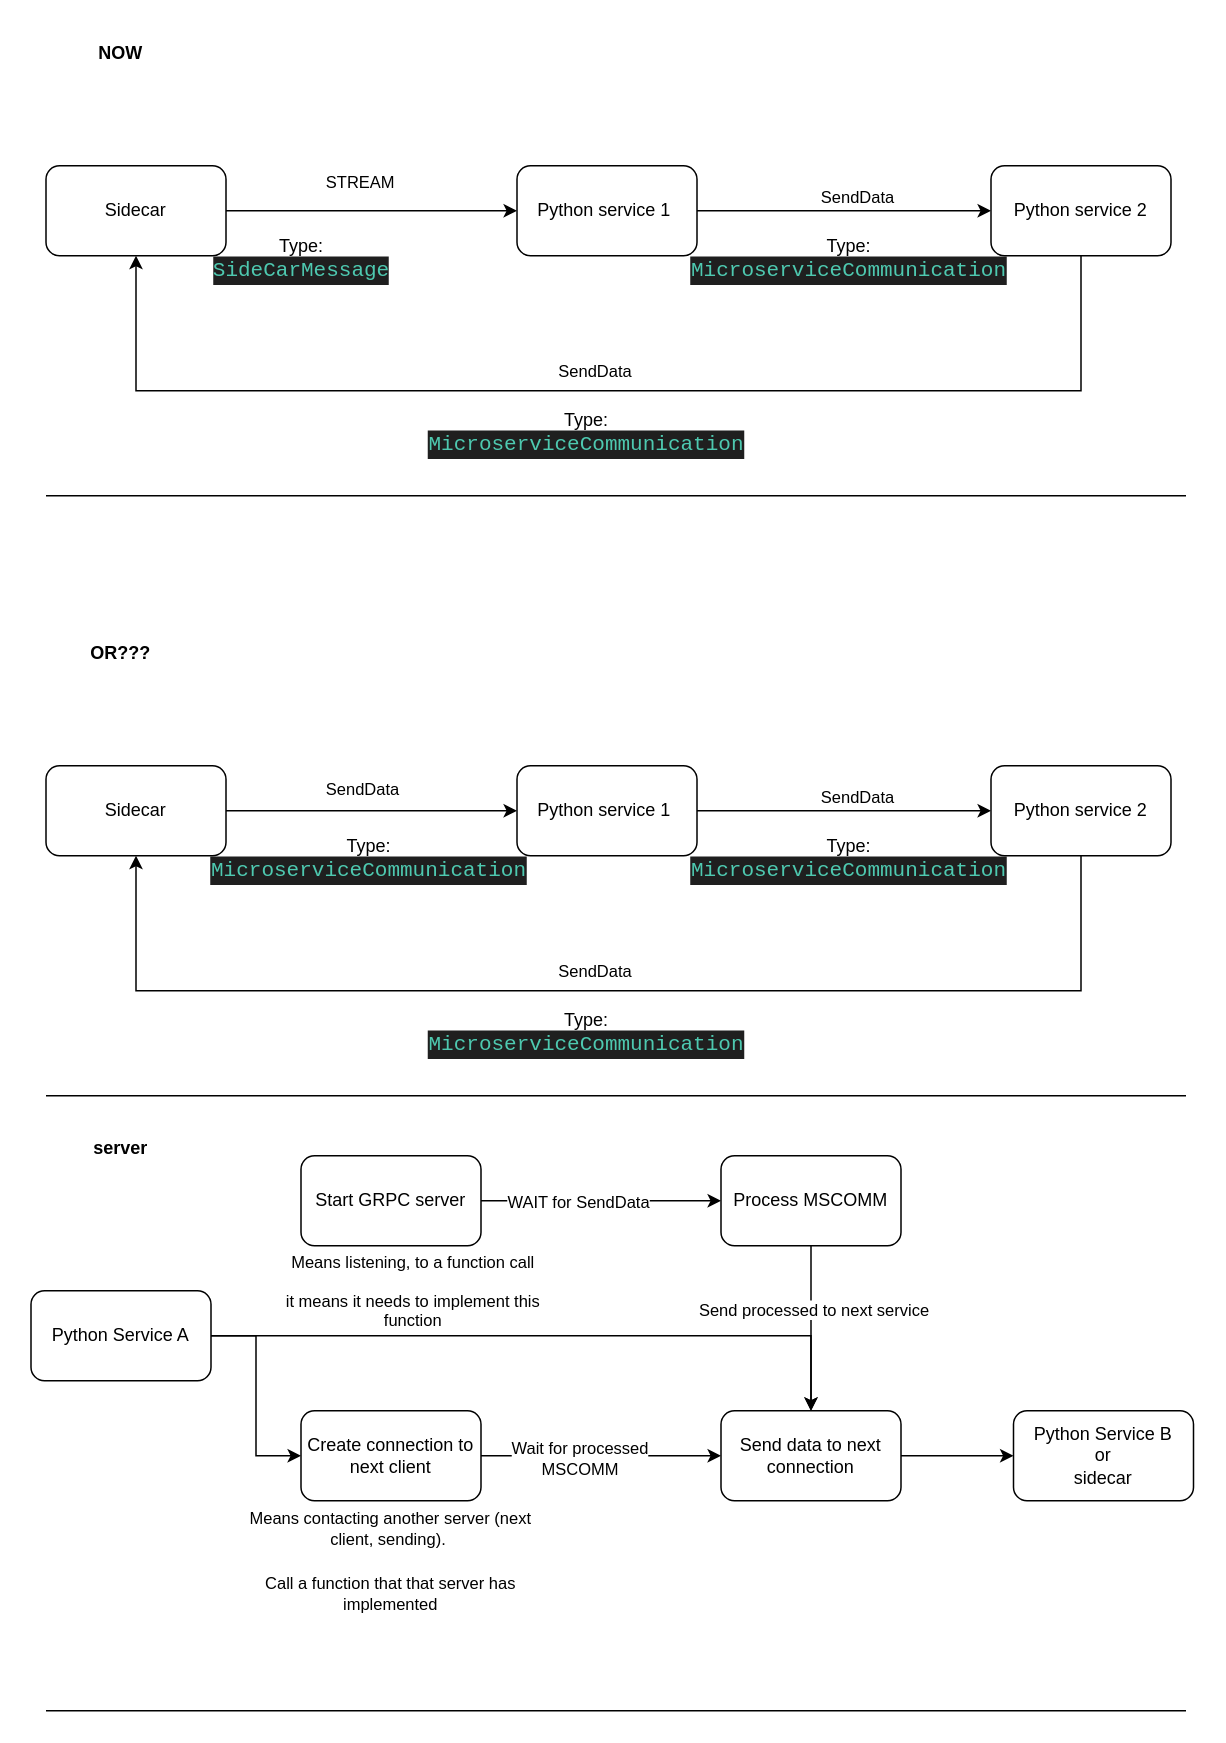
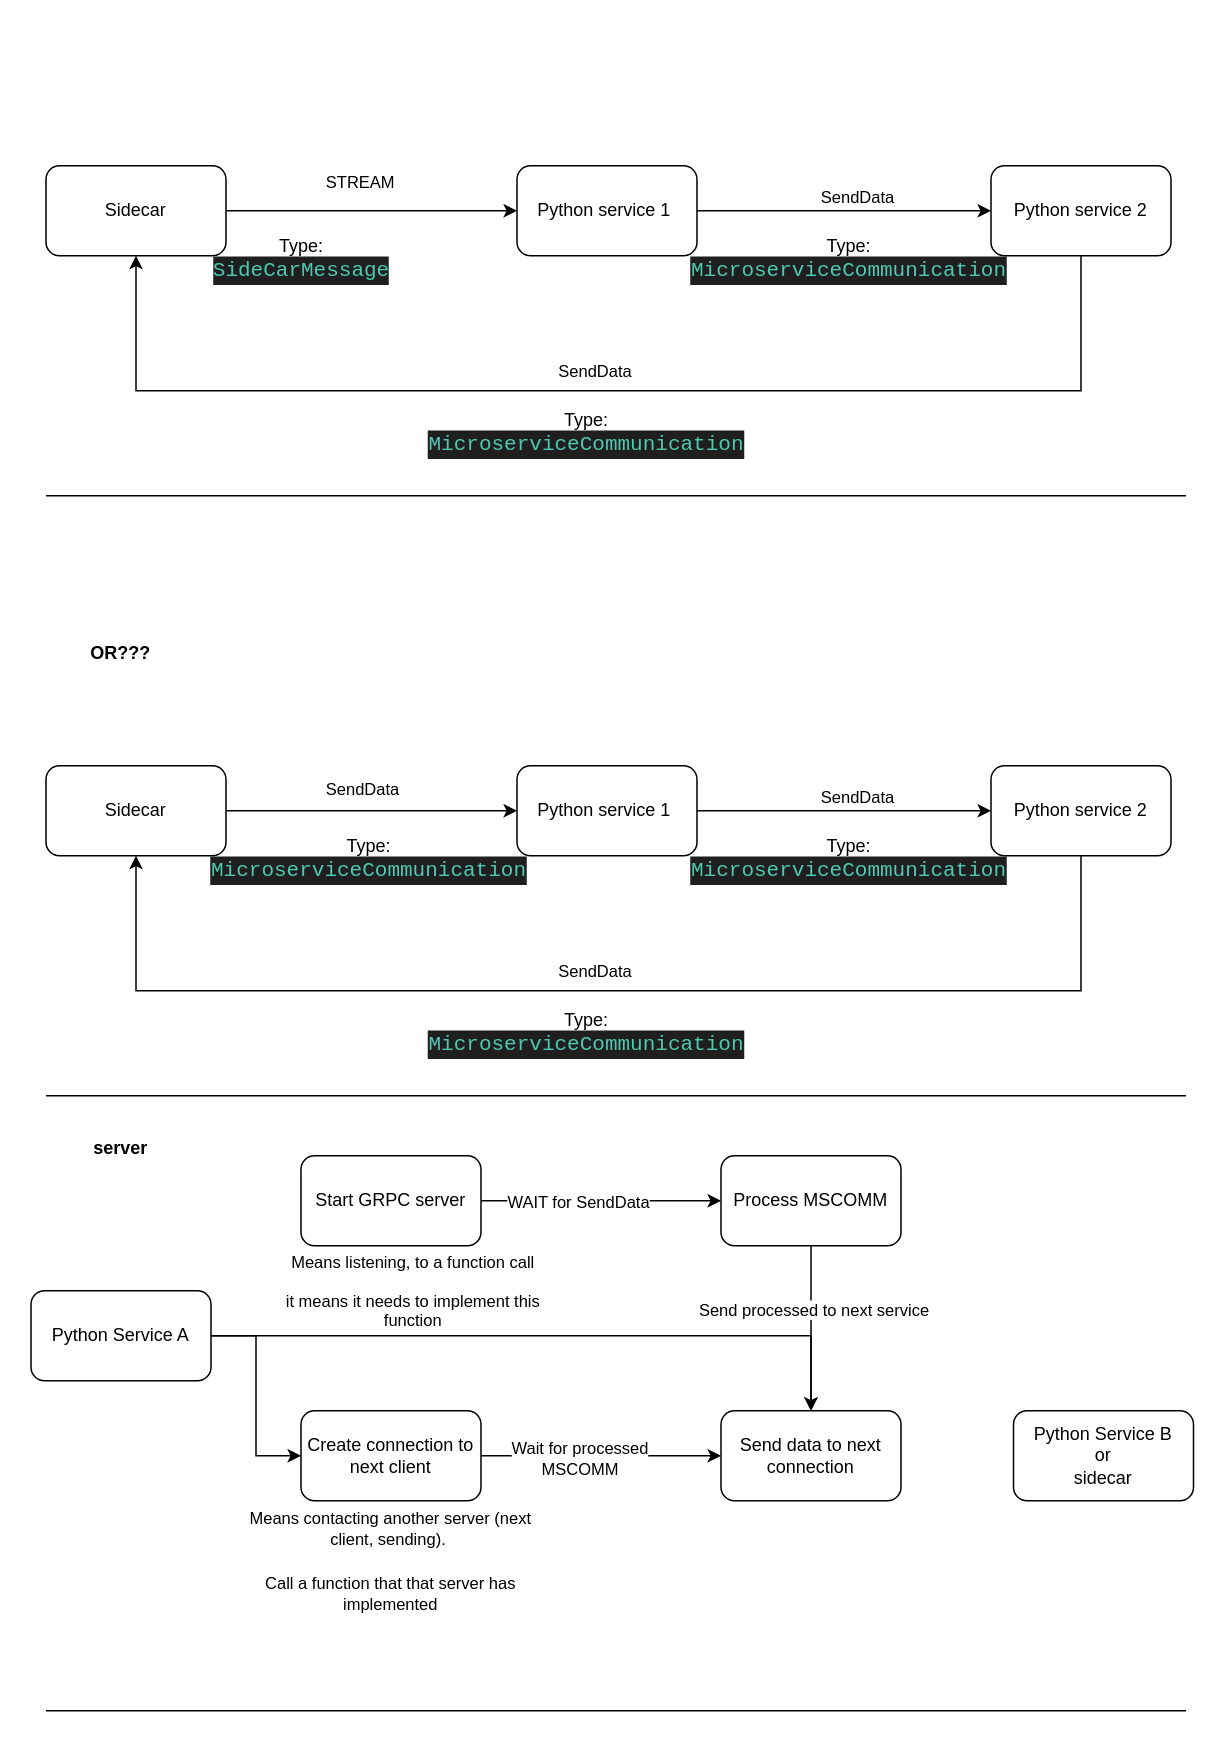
- <mxCell id="12" value="&lt;b&gt;NOW&lt;/b&gt;" style="text;html=1;align=center;verticalAlign=middle;whiteSpace=wrap;rounded=0;" parent="1" vertex="1"><mxGeometry x="50" y="20" width="60" height="30" as="geometry" /></mxCell>
- <mxCell id="44" style="edgeStyle=orthogonalEdgeStyle;rounded=0;orthogonalLoop=1;jettySize=auto;html=1;" parent="1" source="45" target="46" edge="1"><mxGeometry relative="1" as="geometry" /></mxCell>
